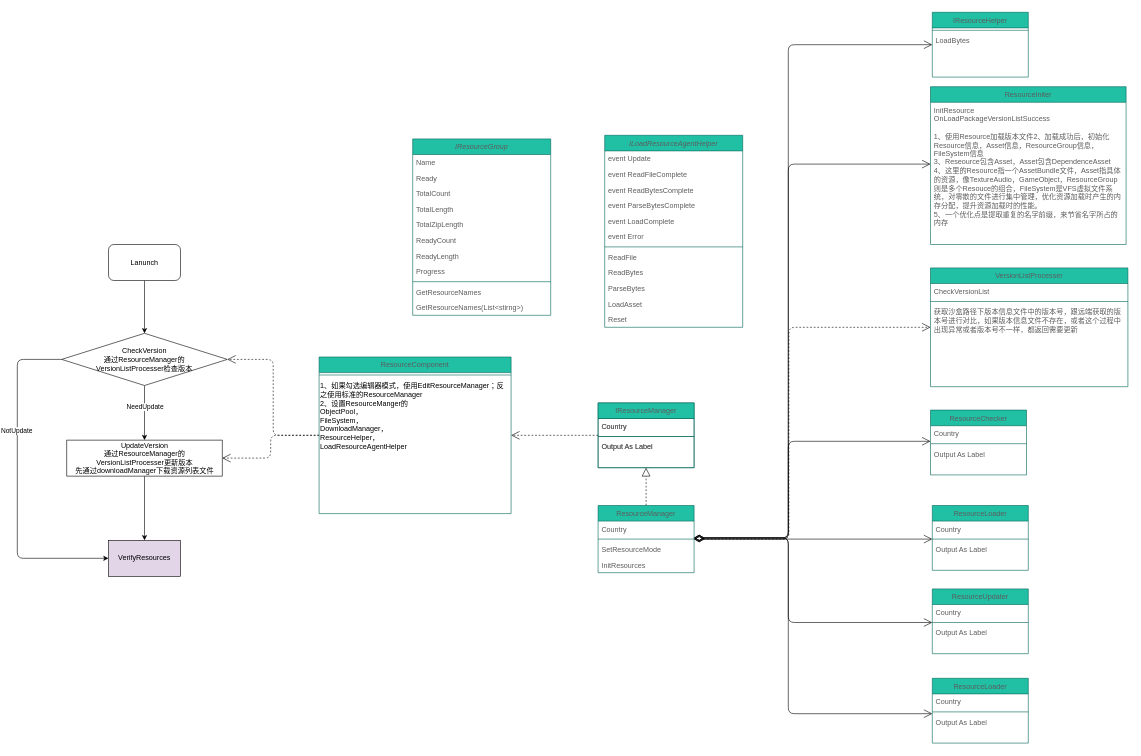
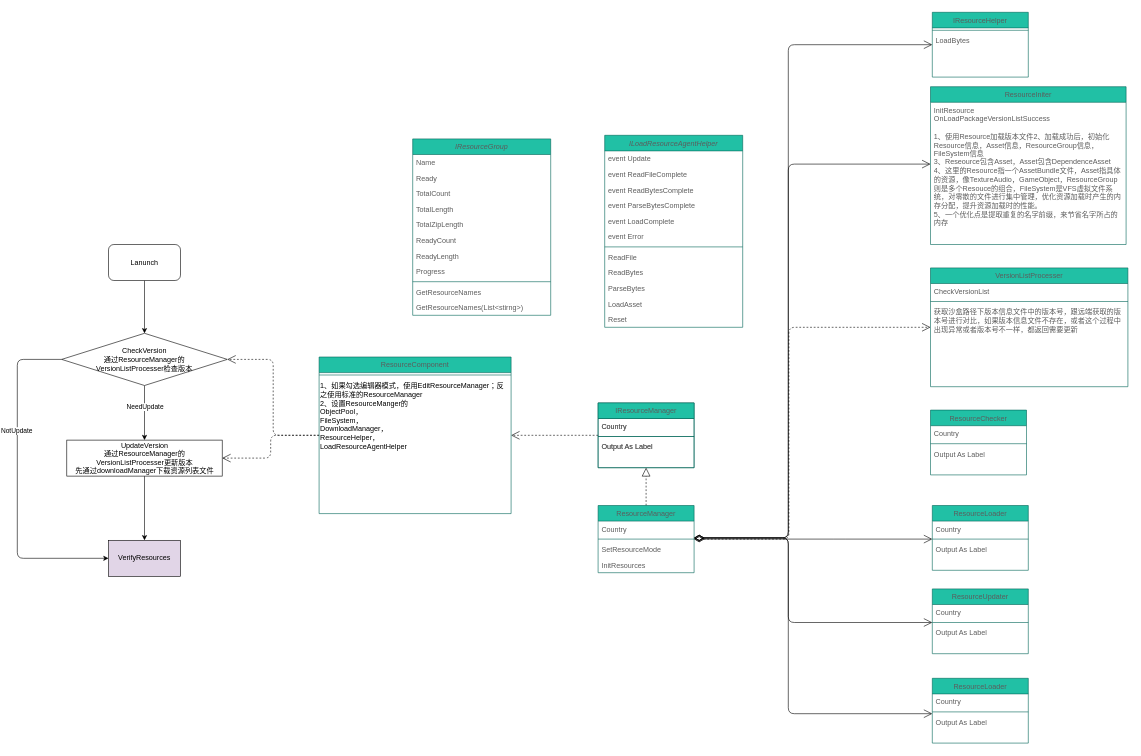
- <mxCell id="50" style="endArrow=open;html=1;endSize=12;startArrow=diamondThin;startSize=14;startFill=0;edgeStyle=orthogonalEdgeStyle;fontFamily=Helvetica;fontSize=11;fontColor=default;align=center;endFill=1;strokeColor=default;" parent="1" source="37" target="51" edge="1"><mxGeometry relative="1" as="geometry"><Array as="points"><mxPoint x="1305" y="898" /><mxPoint x="1305" y="735" /></Array></mxGeometry></mxCell>
